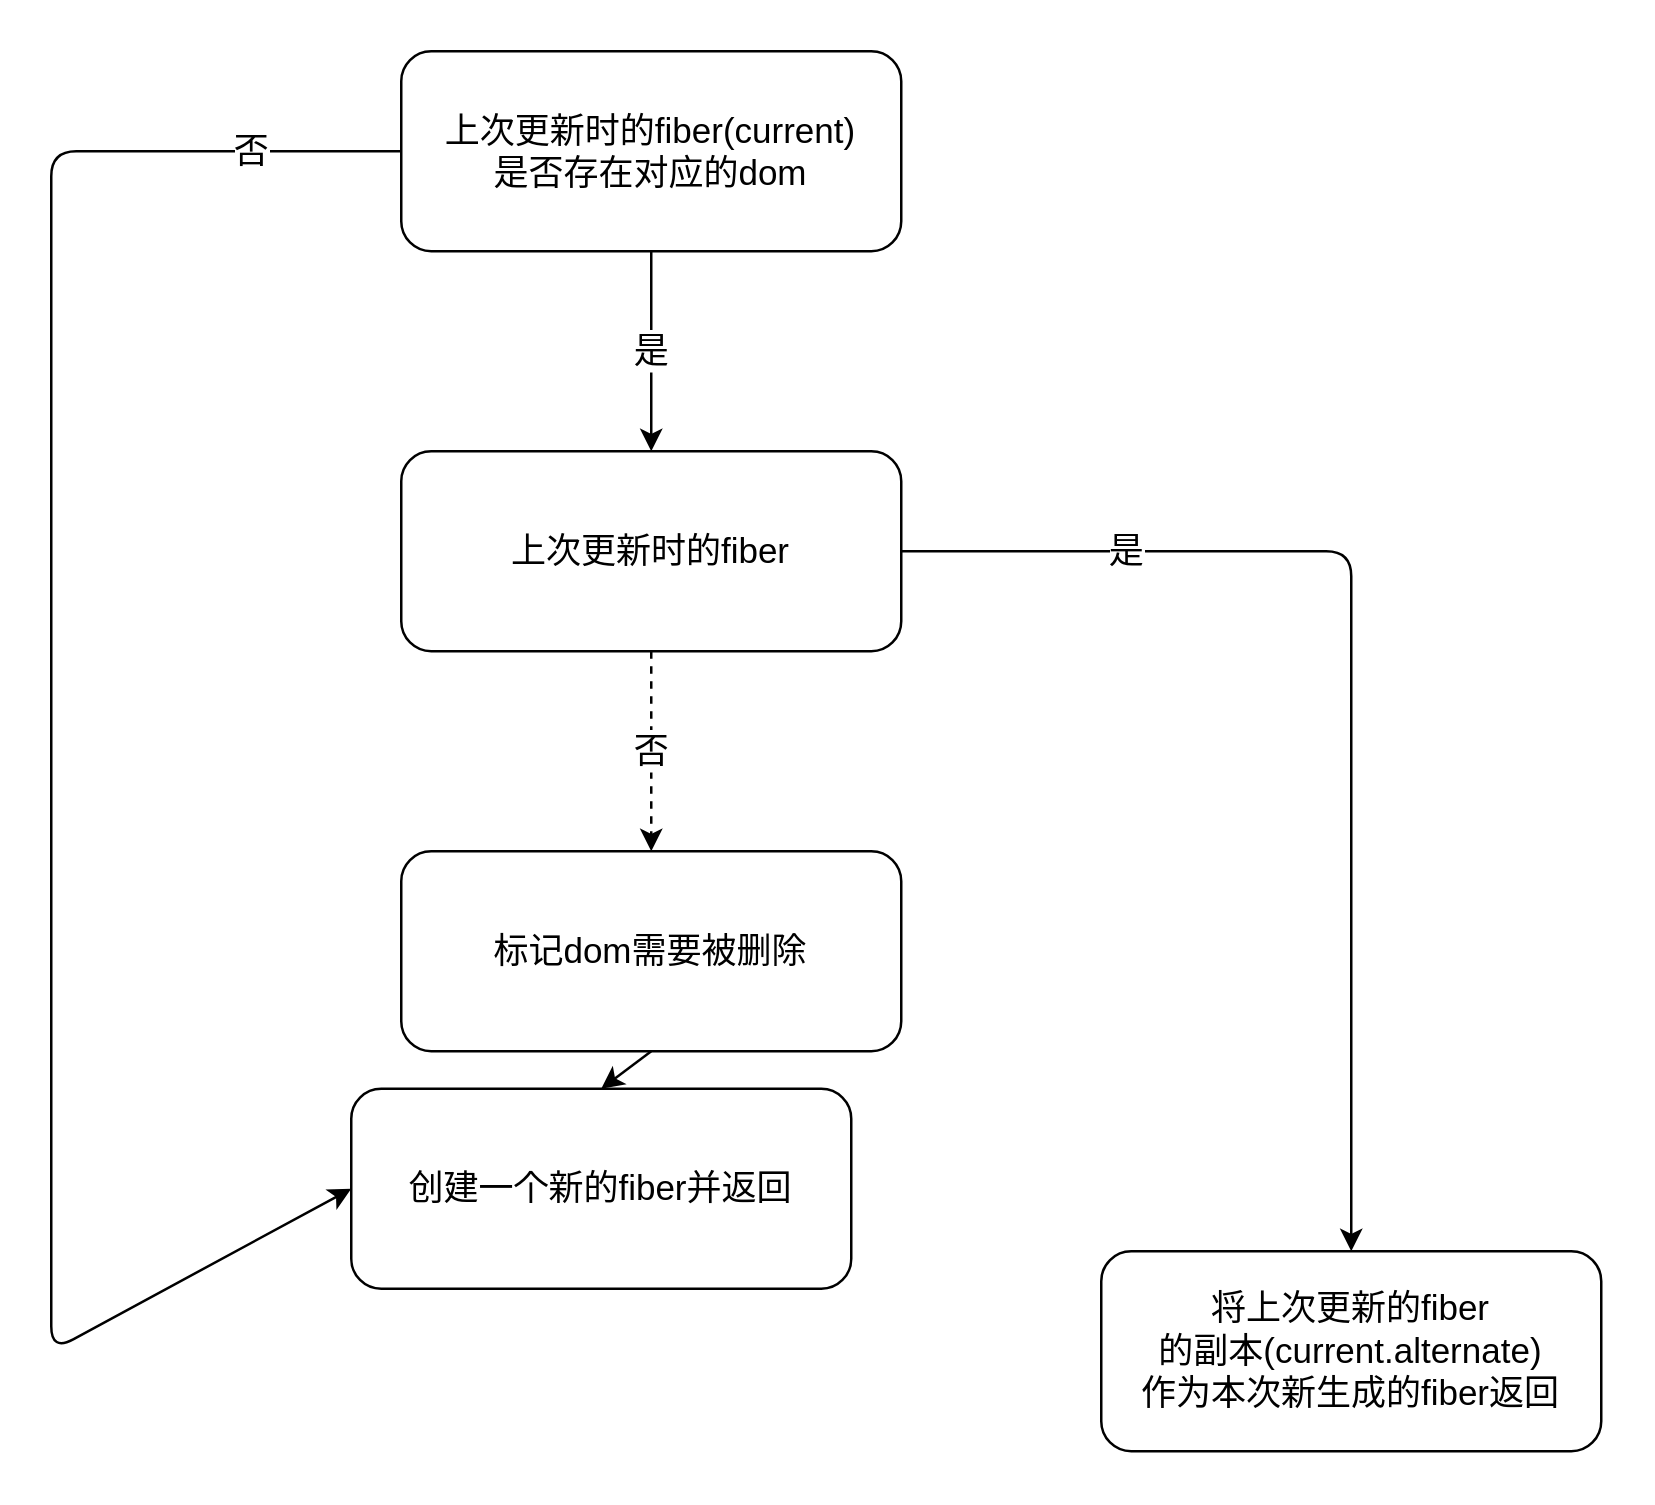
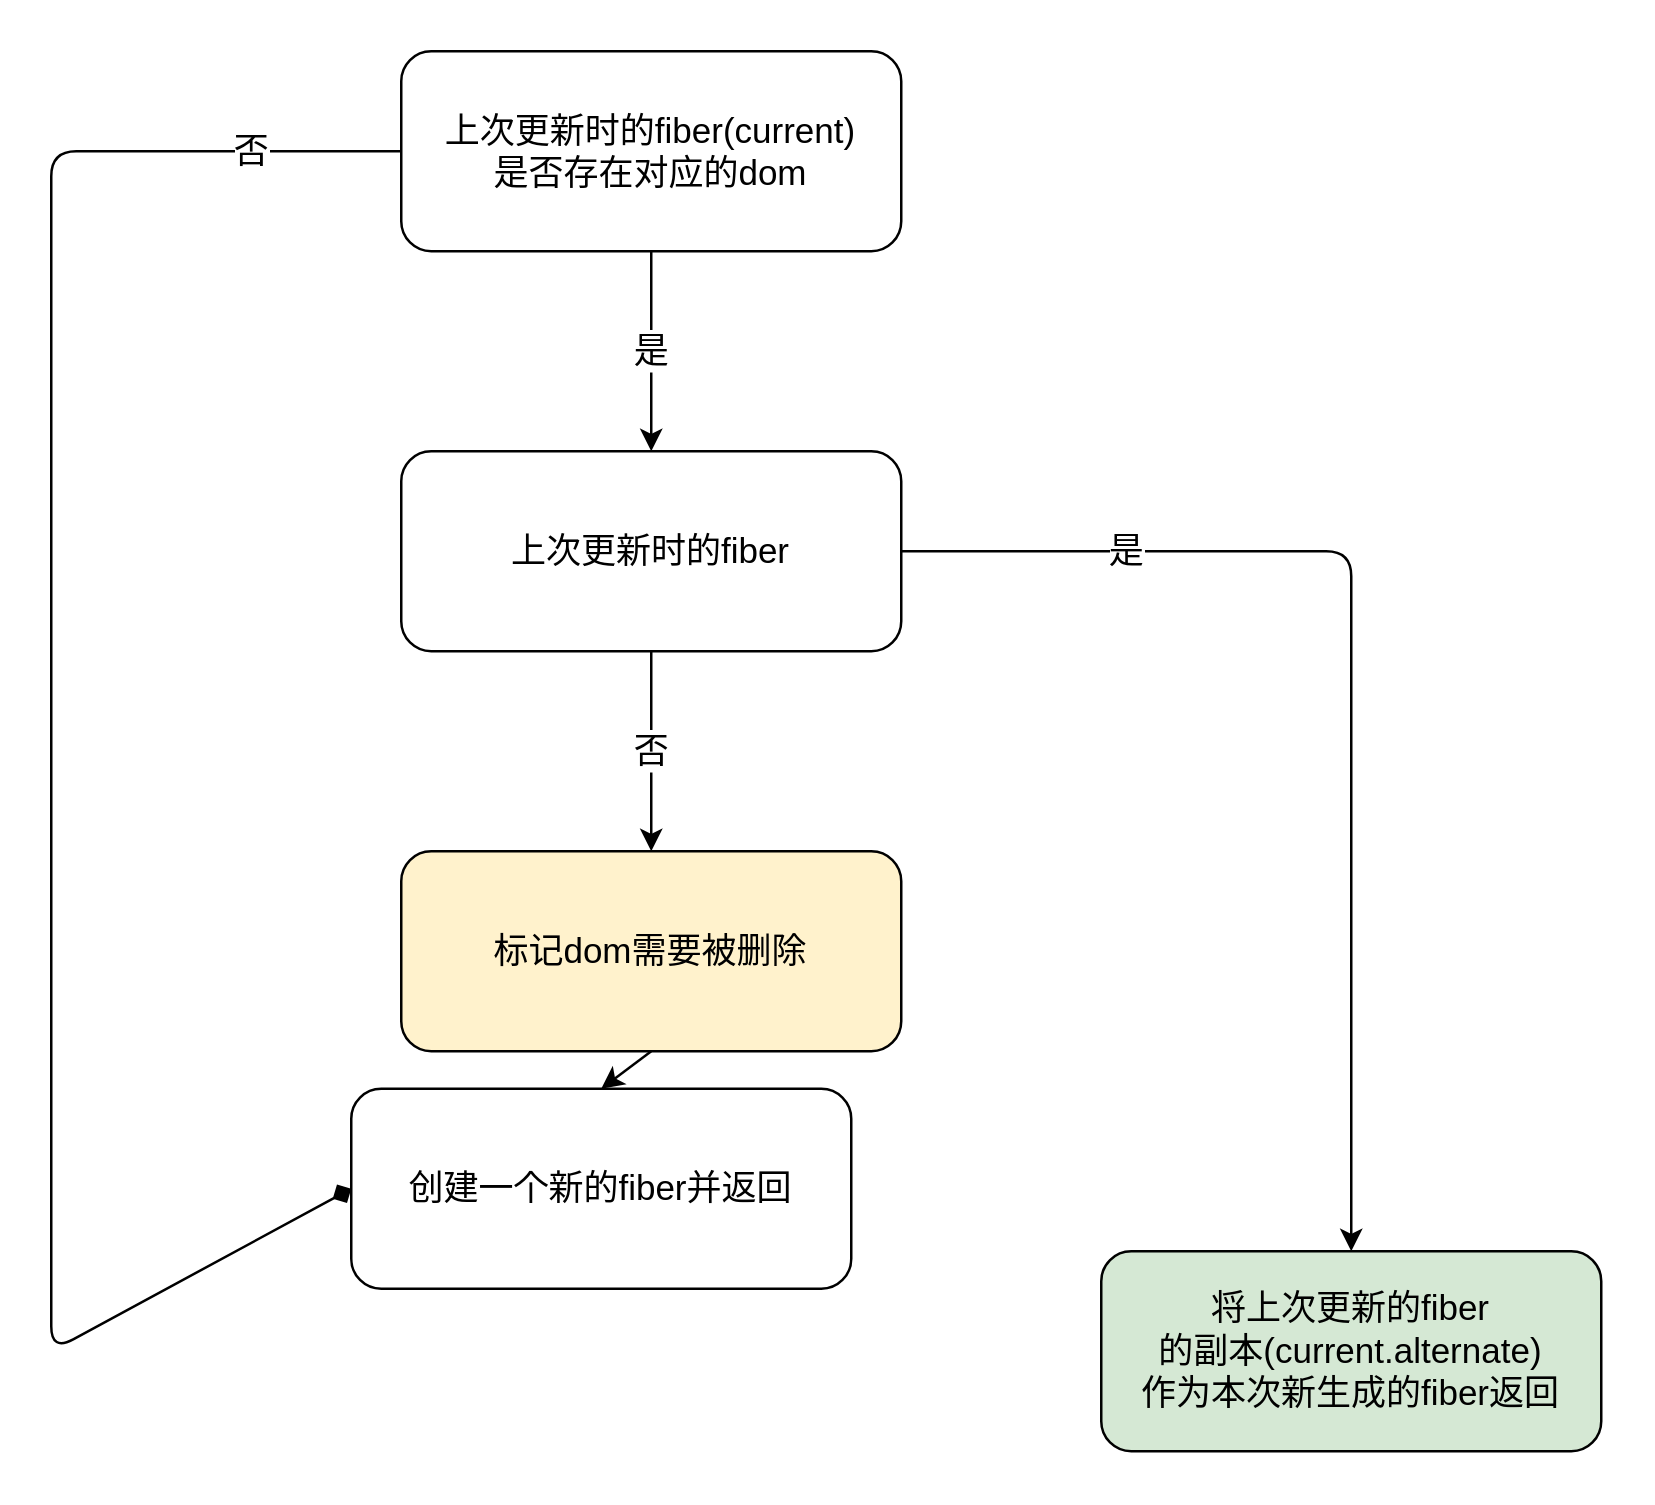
- <mxCell id="11" value="否" style="edgeStyle=none;html=1;exitX=0.5;exitY=1;exitDx=0;exitDy=0;entryX=0.5;entryY=0;entryDx=0;entryDy=0;fontSize=14;dashed=1;" parent="1" source="6" target="10" edge="1"><mxGeometry relative="1" as="geometry"><mxPoint x="280" y="280" as="sourcePoint" /><mxPoint x="280" y="360" as="targetPoint" /></mxGeometry></mxCell>
+ <mxCell id="11" value="否" style="edgeStyle=none;html=1;exitX=0.5;exitY=1;exitDx=0;exitDy=0;entryX=0.5;entryY=0;entryDx=0;entryDy=0;fontSize=14;" parent="1" source="6" target="10" edge="1"><mxGeometry relative="1" as="geometry"><mxPoint x="280" y="280" as="sourcePoint" /><mxPoint x="280" y="360" as="targetPoint" /></mxGeometry></mxCell>
- <mxCell id="10" value="标记dom需要被删除" style="rounded=1;whiteSpace=wrap;html=1;fontSize=14;" parent="1" vertex="1"><mxGeometry x="160" y="340" width="200" height="80" as="geometry" /></mxCell>
+ <mxCell id="10" value="标记dom需要被删除" style="rounded=1;whiteSpace=wrap;html=1;fontSize=14;fillColor=#fff2cc;" parent="1" vertex="1"><mxGeometry x="160" y="340" width="200" height="80" as="geometry" /></mxCell>
- <mxCell id="3" value="否" style="edgeStyle=none;html=1;exitX=0;exitY=0.5;exitDx=0;exitDy=0;entryX=0;entryY=0.5;entryDx=0;entryDy=0;fontSize=14;" parent="1" source="4" target="8" edge="1"><mxGeometry x="-0.842" relative="1" as="geometry"><Array as="points"><mxPoint x="20" y="60" /><mxPoint x="20" y="540" /></Array><mxPoint as="offset" /></mxGeometry></mxCell>
+ <mxCell id="3" value="否" style="edgeStyle=none;html=1;exitX=0;exitY=0.5;exitDx=0;exitDy=0;entryX=0;entryY=0.5;entryDx=0;entryDy=0;fontSize=14;endArrow=diamond;" parent="1" source="4" target="8" edge="1"><mxGeometry x="-0.842" relative="1" as="geometry"><Array as="points"><mxPoint x="20" y="60" /><mxPoint x="20" y="540" /></Array><mxPoint as="offset" /></mxGeometry></mxCell>
- <mxCell id="7" value="将上次更新的fiber&lt;br&gt;的副本(current.alternate)&lt;br&gt;作为本次新生成的fiber返回" style="rounded=1;whiteSpace=wrap;html=1;fontSize=14;" parent="1" vertex="1"><mxGeometry x="440" y="500" width="200" height="80" as="geometry" /></mxCell>
+ <mxCell id="7" value="将上次更新的fiber&lt;br&gt;的副本(current.alternate)&lt;br&gt;作为本次新生成的fiber返回" style="rounded=1;whiteSpace=wrap;html=1;fontSize=14;fillColor=#d5e8d4;" parent="1" vertex="1"><mxGeometry x="440" y="500" width="200" height="80" as="geometry" /></mxCell>
